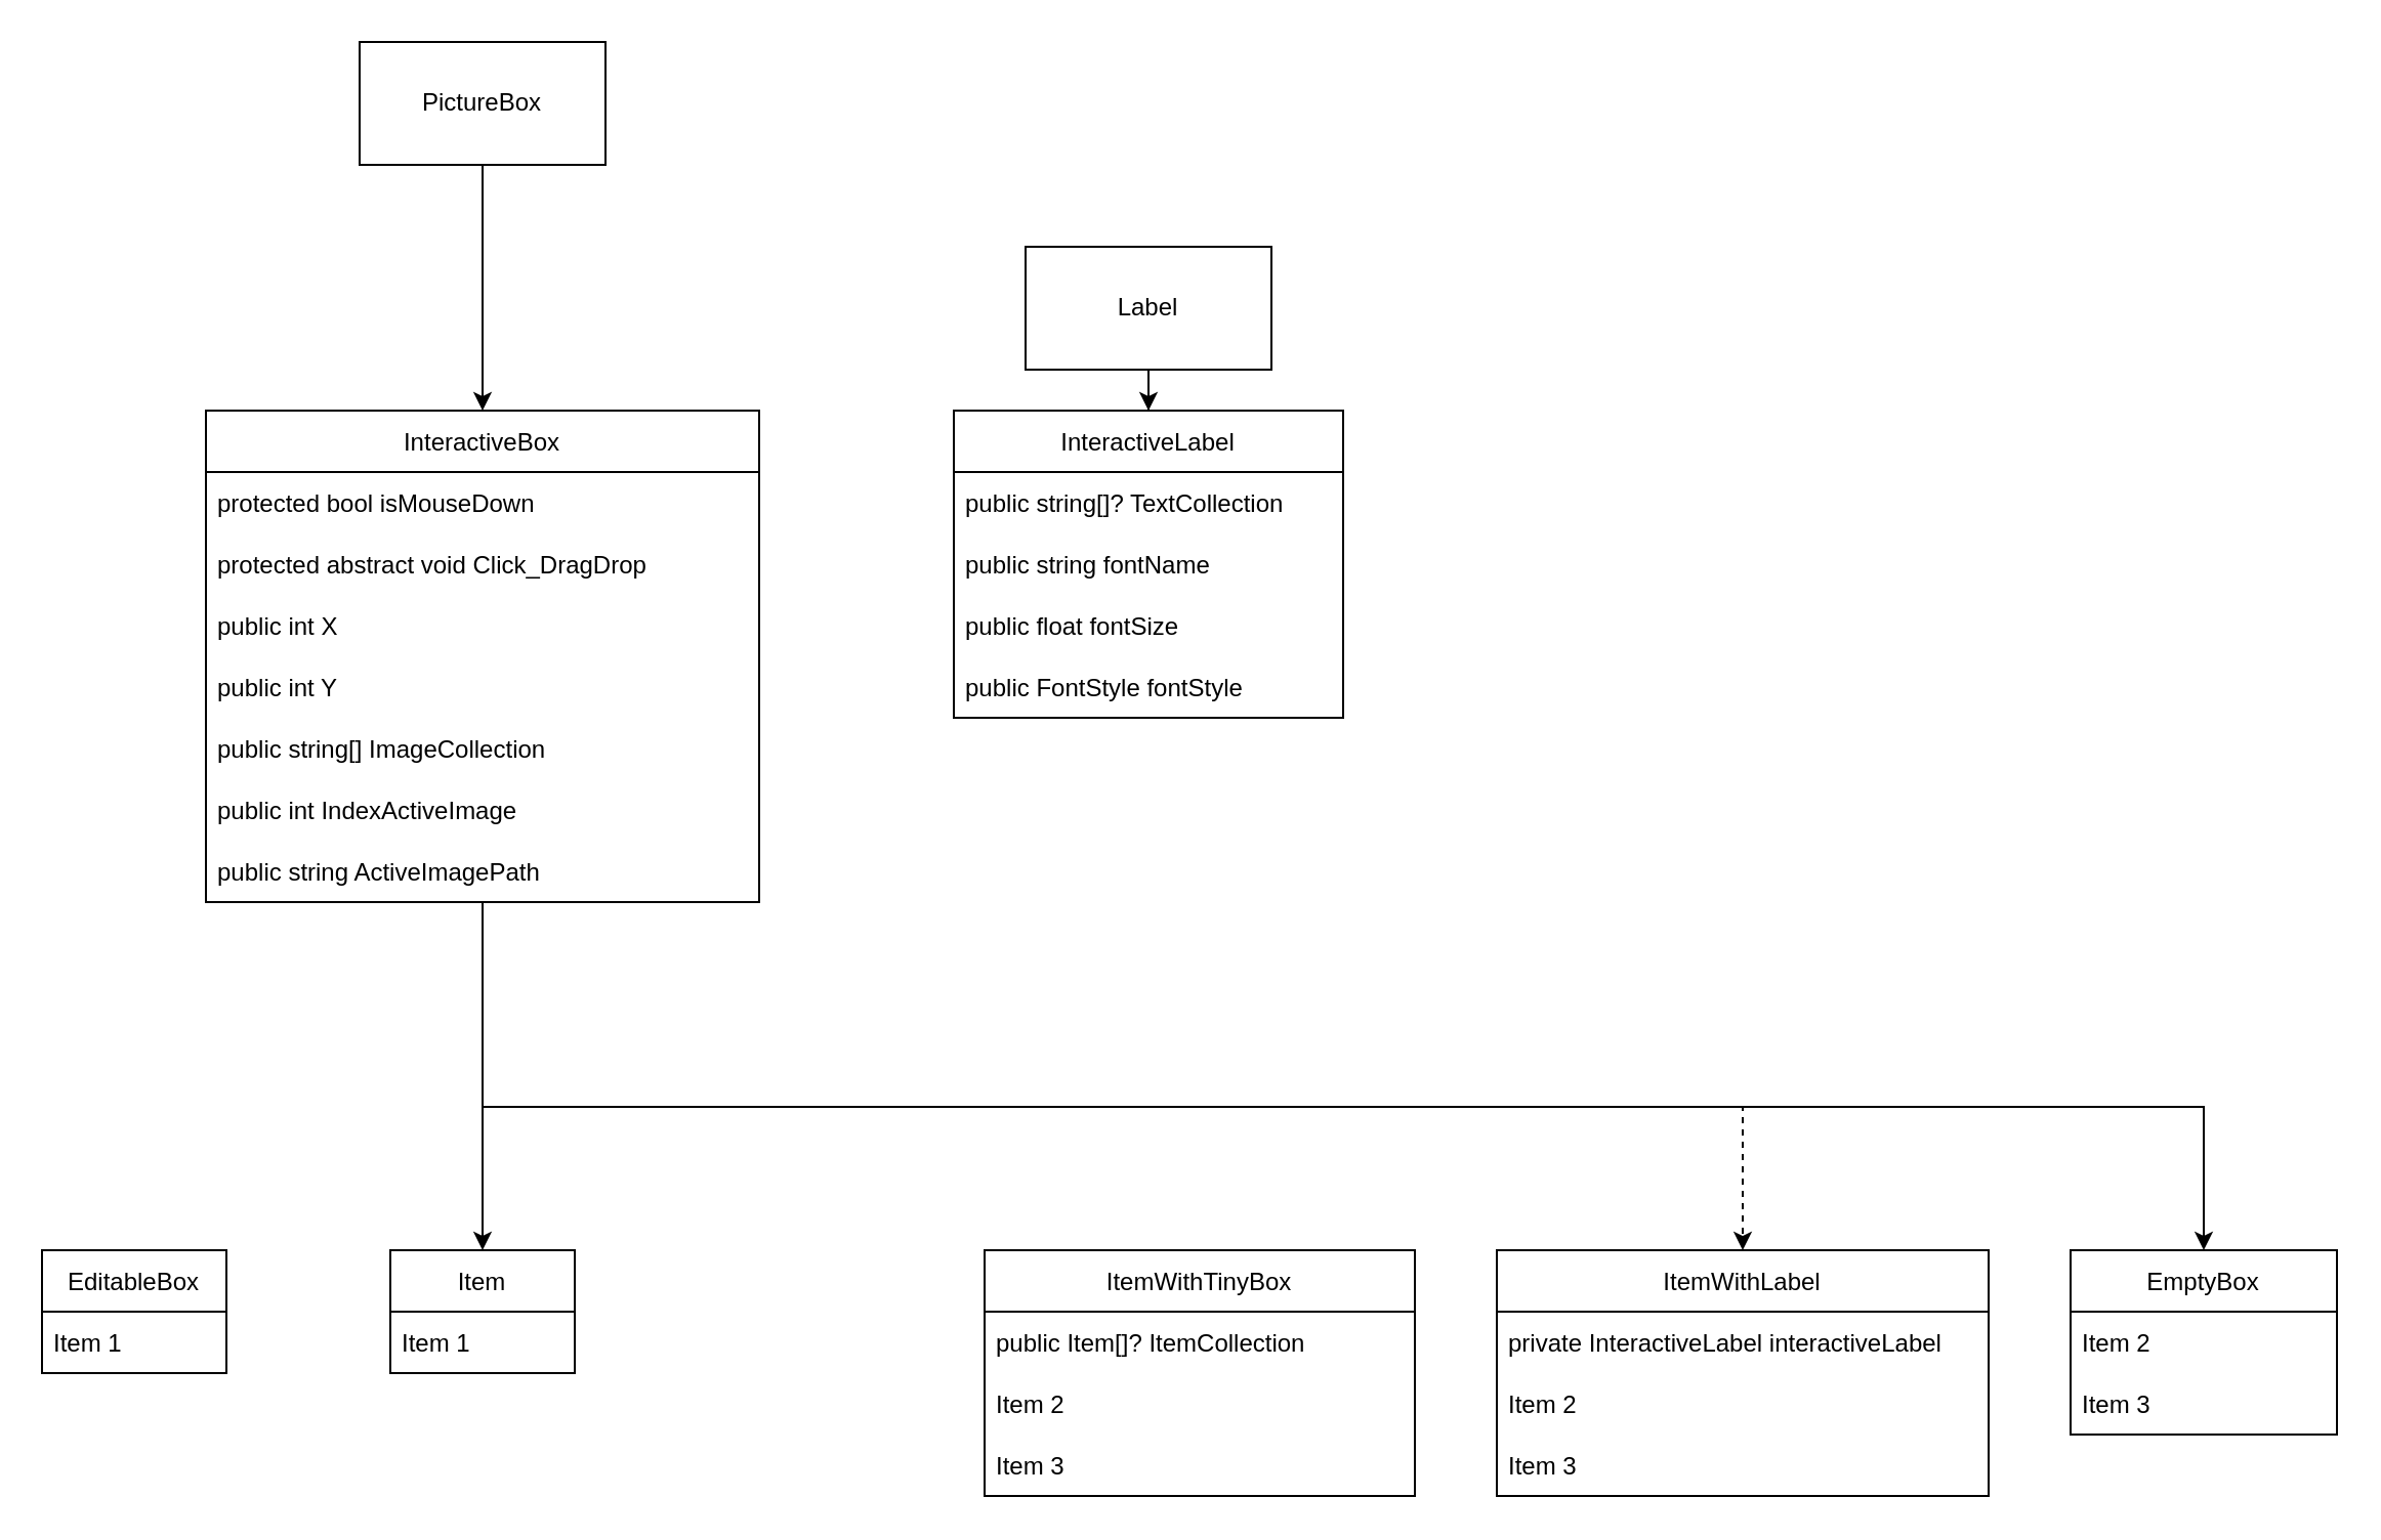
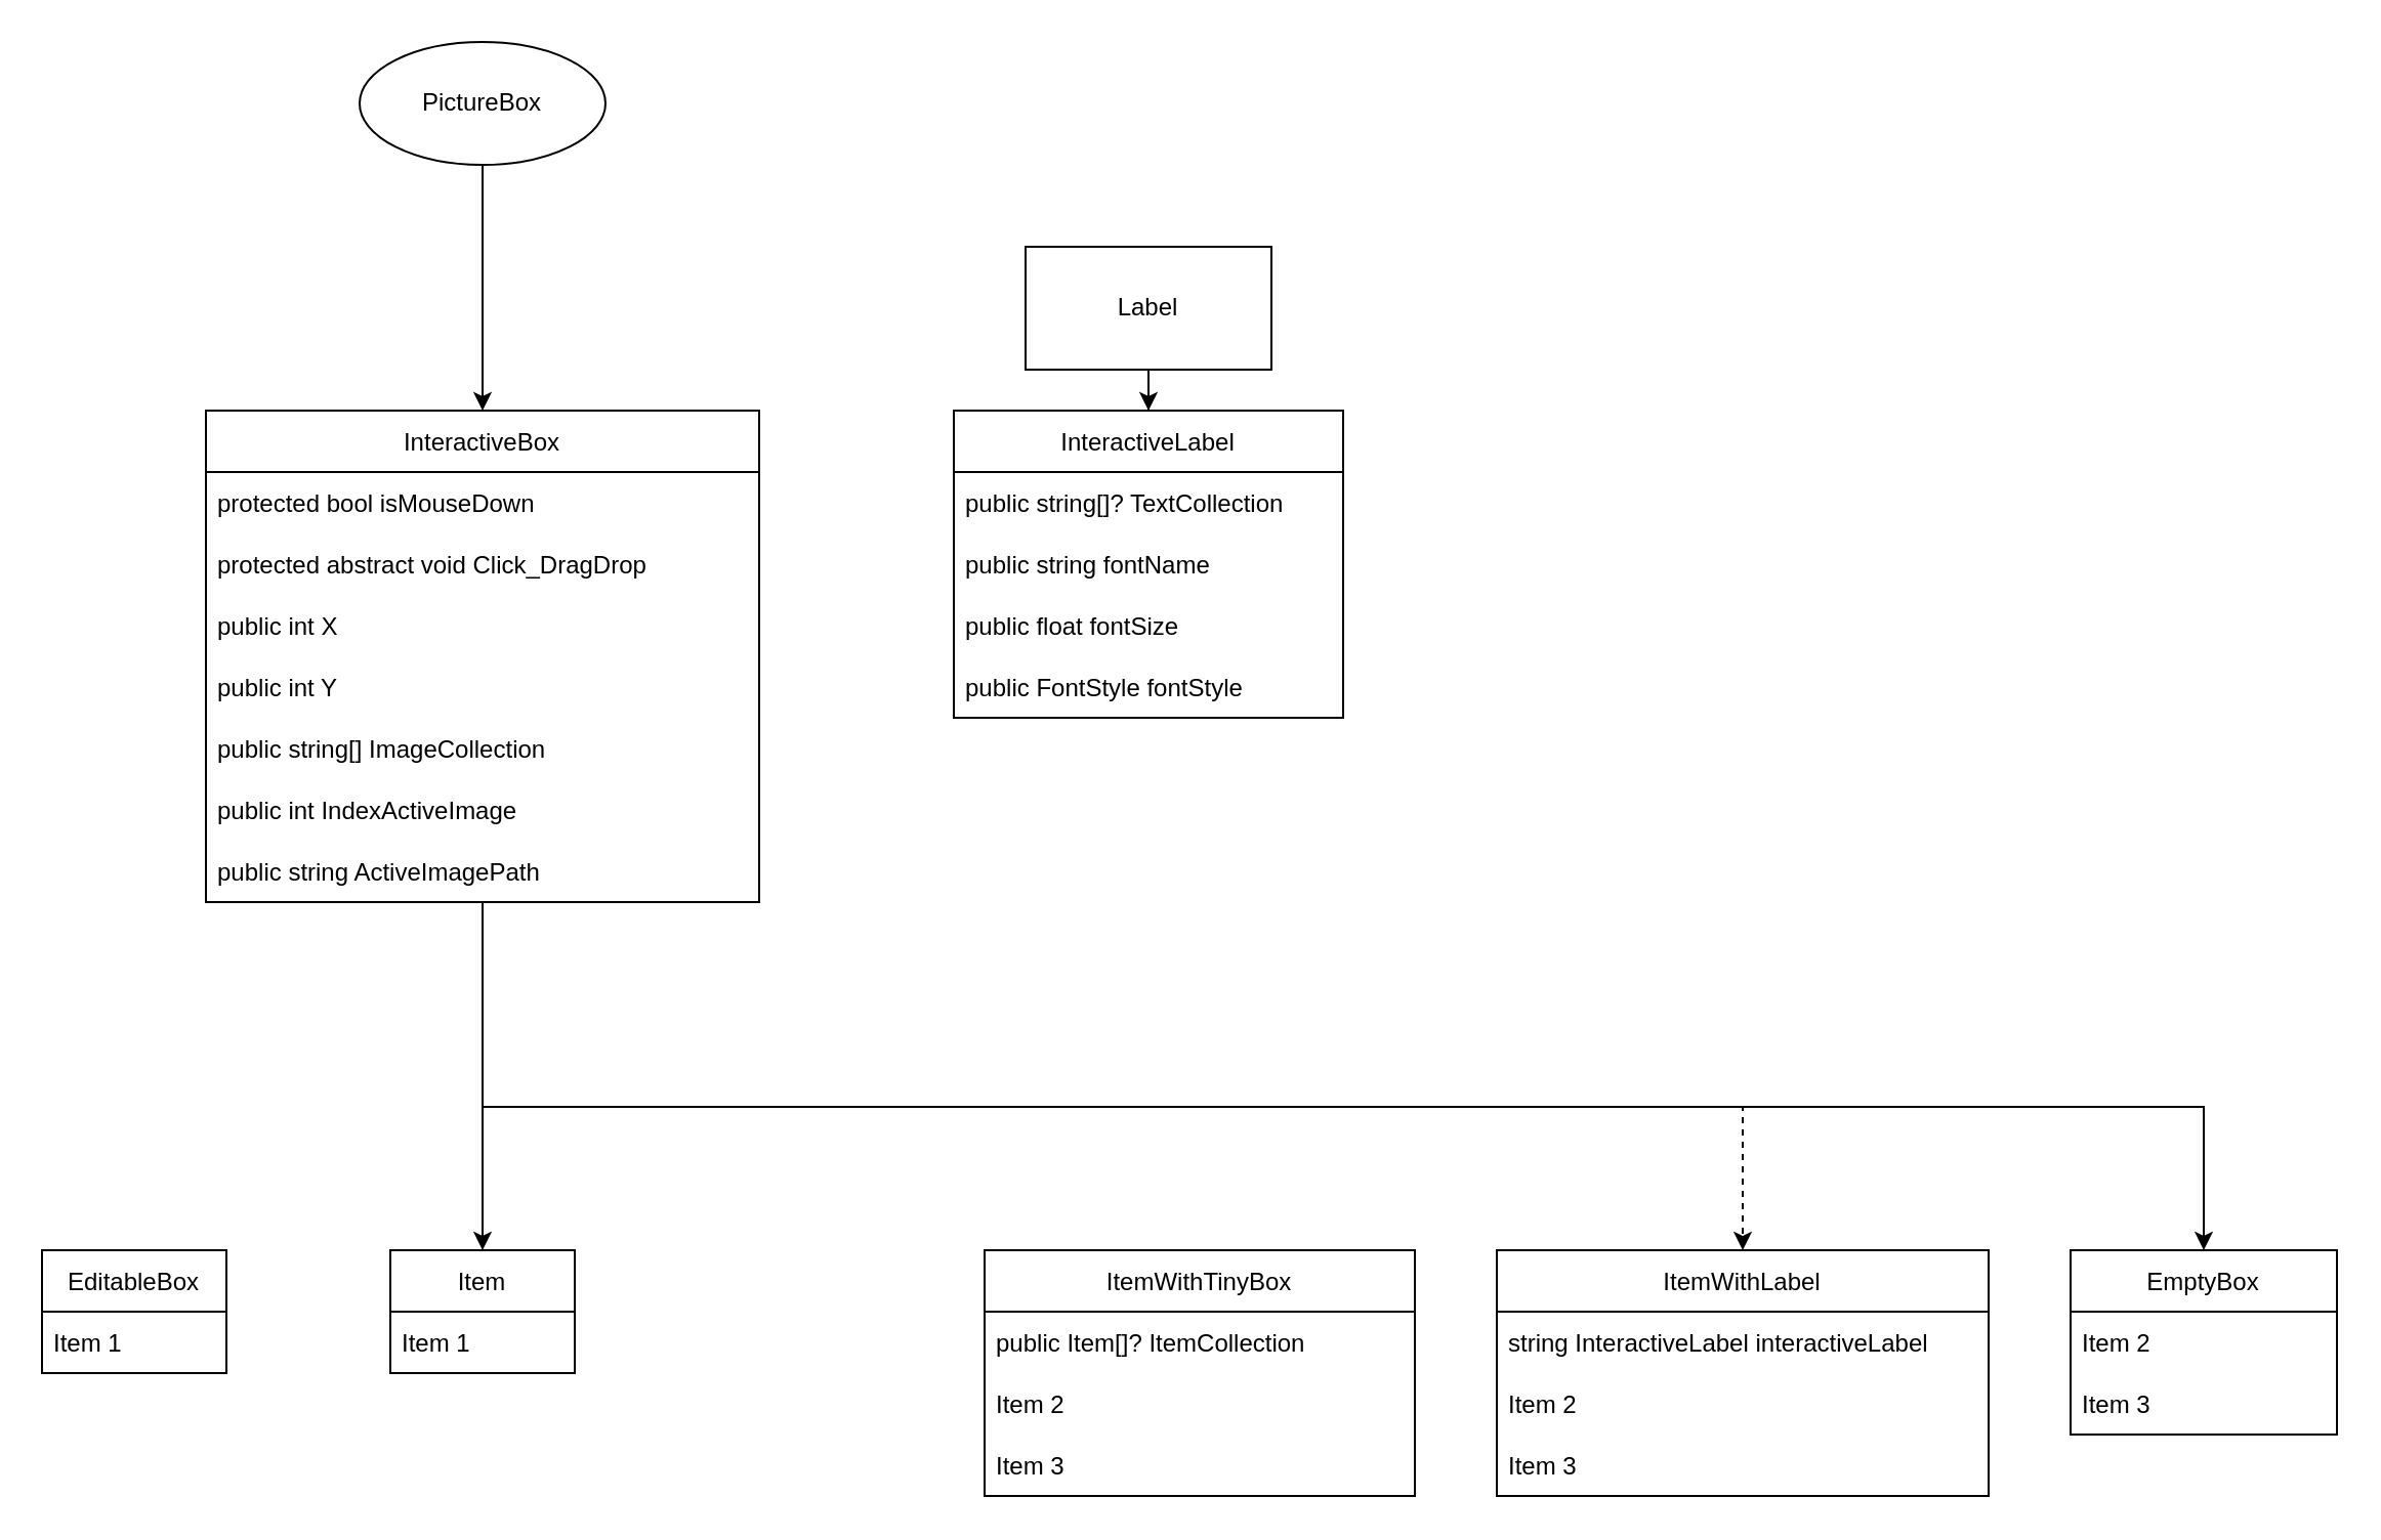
- <mxCell id="27" value="PictureBox" style="rounded=0;whiteSpace=wrap;html=1;" parent="1" vertex="1"><mxGeometry x="175" y="20" width="120" height="60" as="geometry" /></mxCell>
+ <mxCell id="27" value="PictureBox" style="ellipse;whiteSpace=wrap;html=1;" parent="1" vertex="1"><mxGeometry x="175" y="20" width="120" height="60" as="geometry" /></mxCell>
- <mxCell id="20" value="private InteractiveLabel interactiveLabel" style="text;strokeColor=none;fillColor=none;align=left;verticalAlign=middle;spacingLeft=4;spacingRight=4;overflow=hidden;points=[[0,0.5],[1,0.5]];portConstraint=eastwest;rotatable=0;" parent="19" vertex="1"><mxGeometry y="30" width="240" height="30" as="geometry" /></mxCell>
+ <mxCell id="20" value="string InteractiveLabel interactiveLabel" style="text;strokeColor=none;fillColor=none;align=left;verticalAlign=middle;spacingLeft=4;spacingRight=4;overflow=hidden;points=[[0,0.5],[1,0.5]];portConstraint=eastwest;rotatable=0;" parent="19" vertex="1"><mxGeometry y="30" width="240" height="30" as="geometry" /></mxCell>
